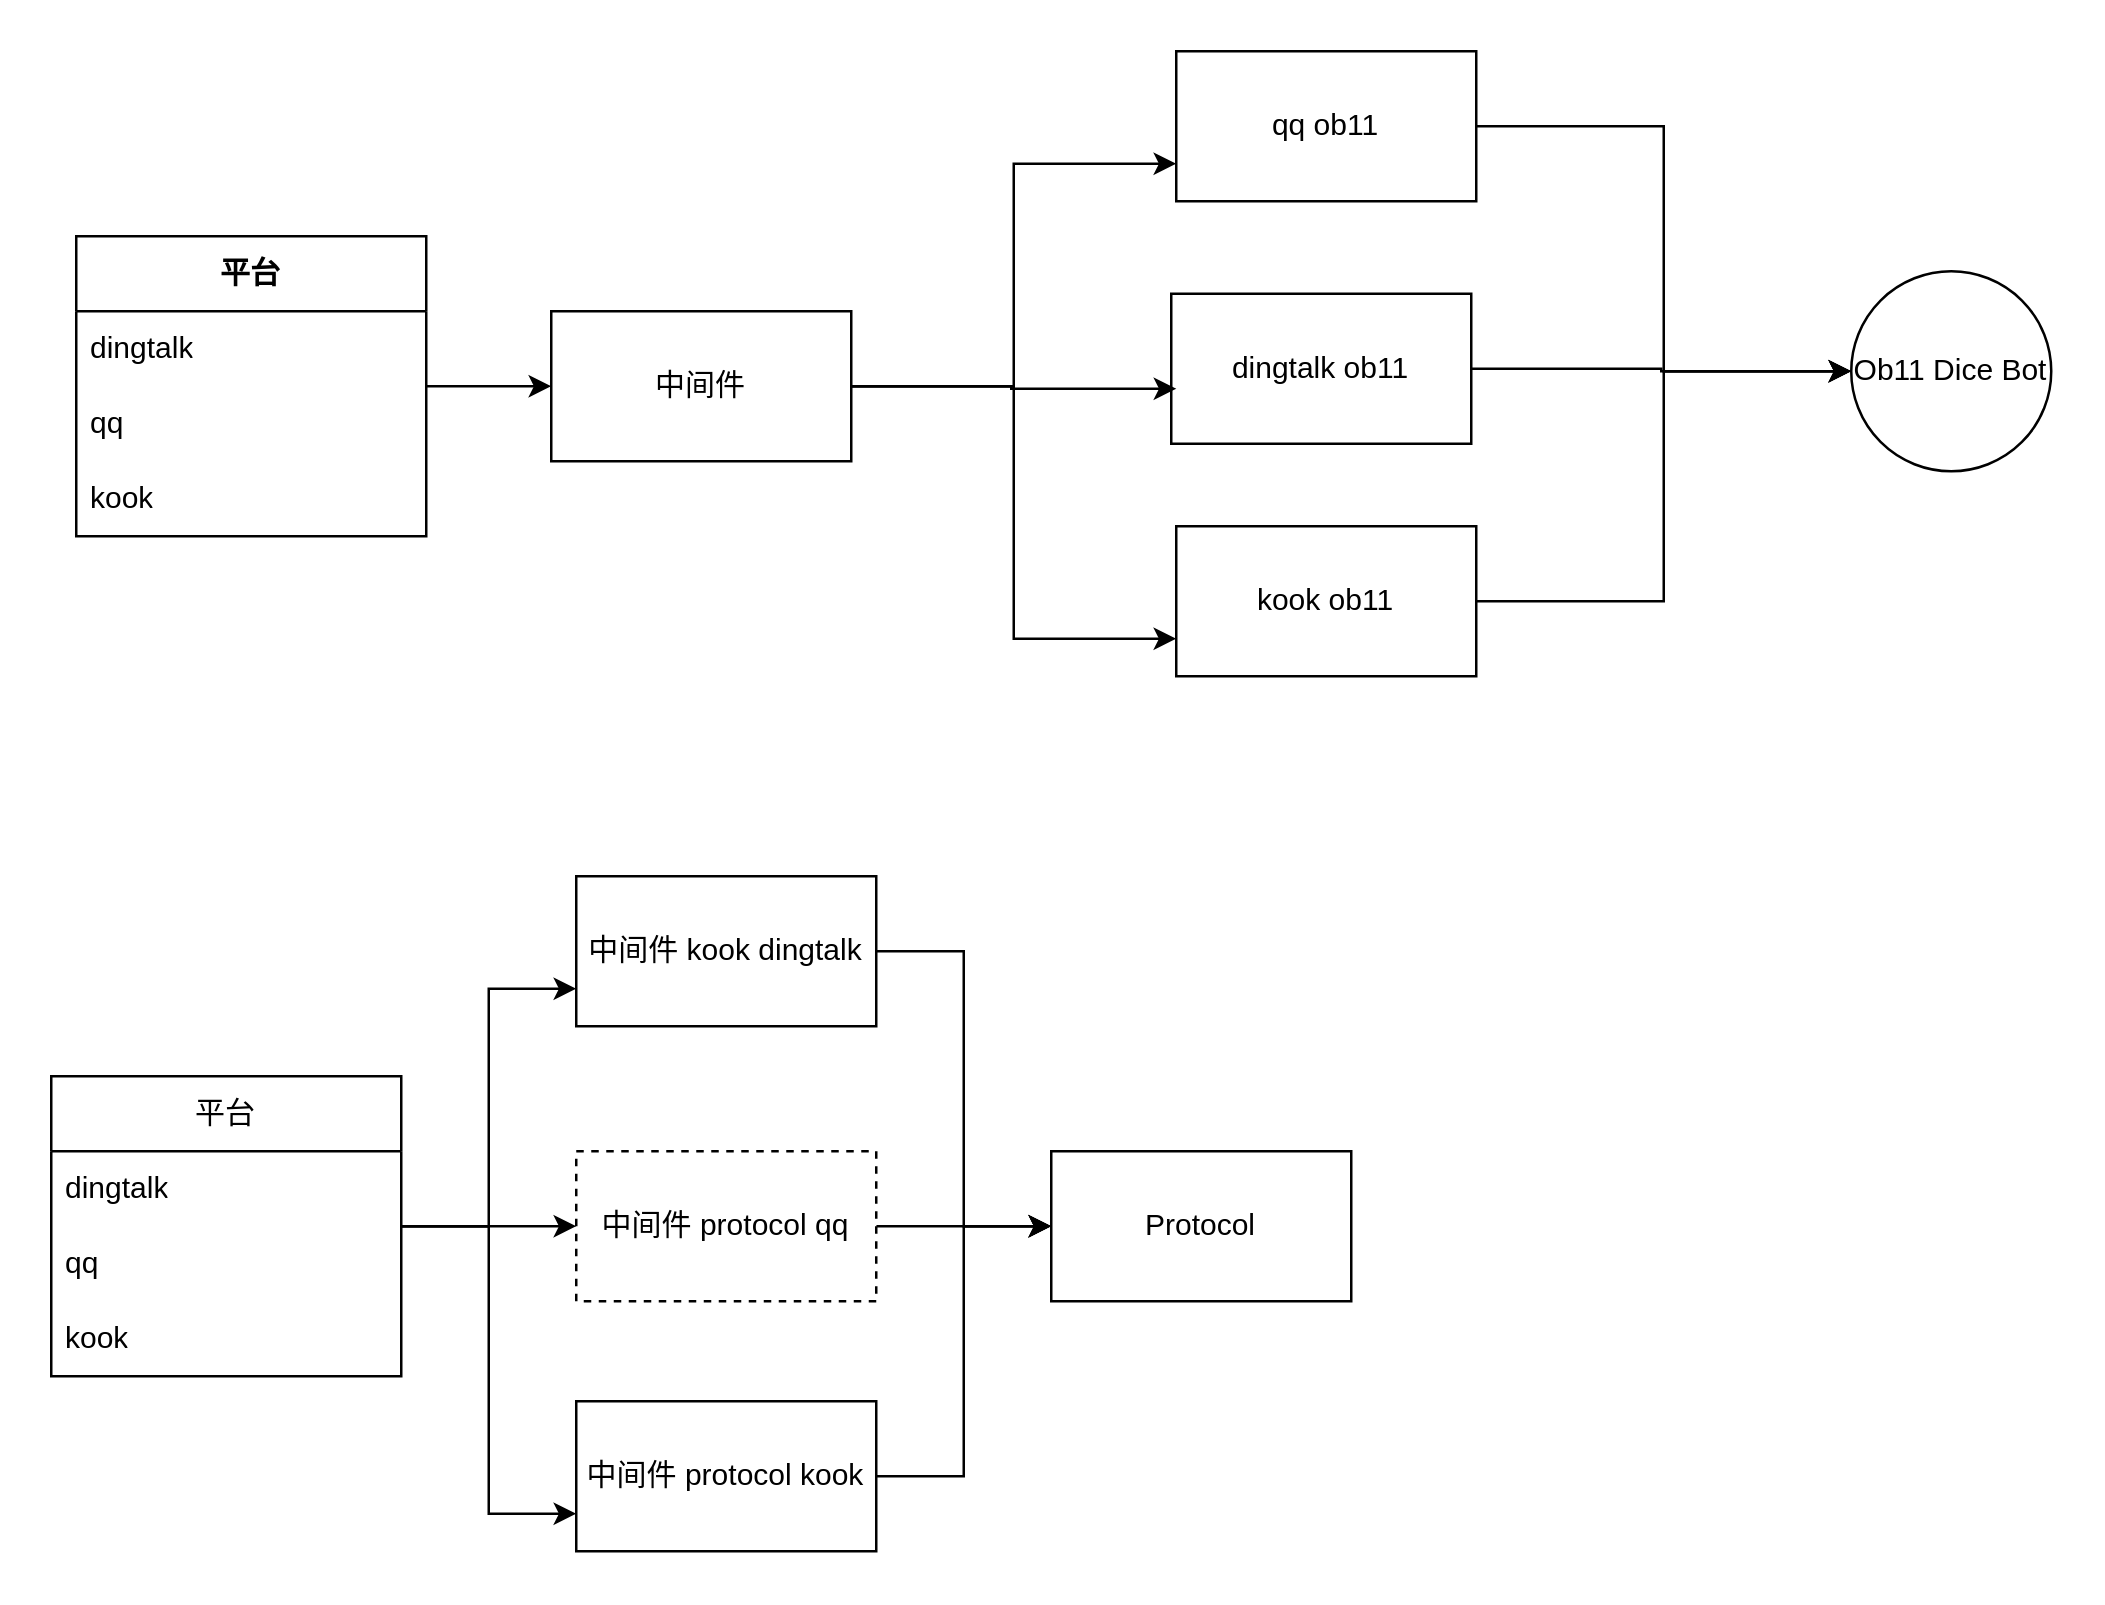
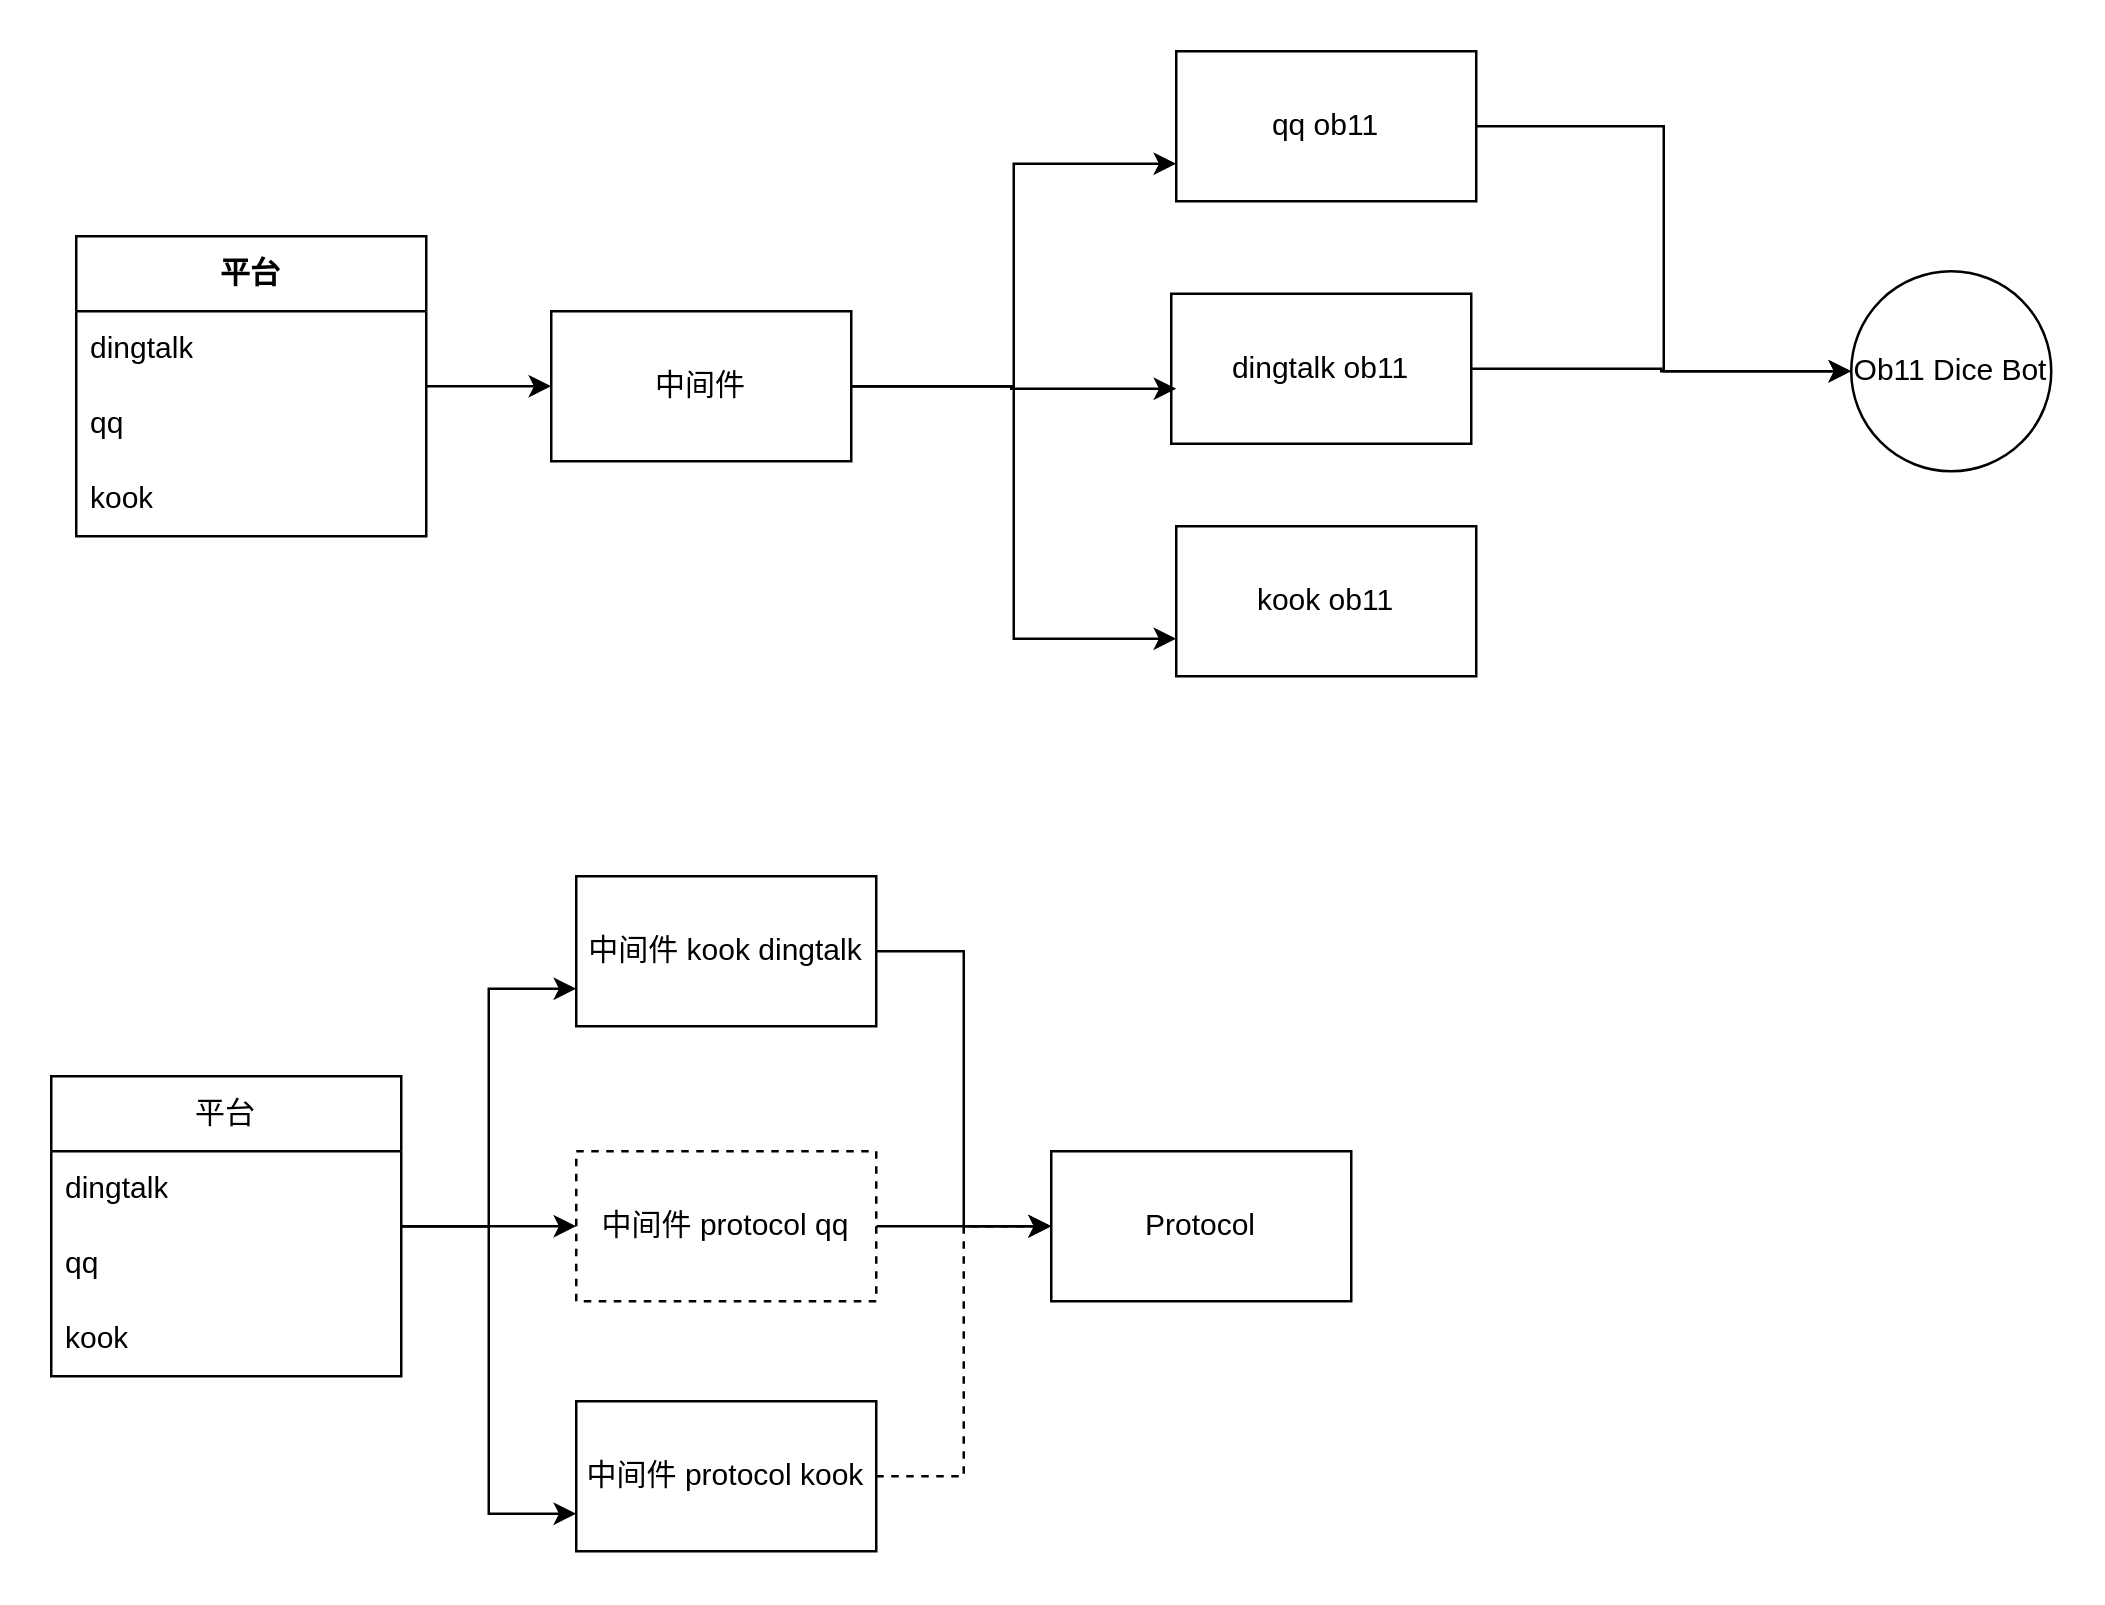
- <mxCell id="14" style="edgeStyle=orthogonalEdgeStyle;rounded=0;orthogonalLoop=1;jettySize=auto;html=1;entryX=0;entryY=0.5;entryDx=0;entryDy=0;" edge="1" parent="1" source="15" target="17"><mxGeometry relative="1" as="geometry" /></mxCell>
- <mxCell id="29" style="edgeStyle=orthogonalEdgeStyle;rounded=0;orthogonalLoop=1;jettySize=auto;html=1;entryX=0;entryY=0.5;entryDx=0;entryDy=0;" edge="1" parent="1" source="30" target="31"><mxGeometry relative="1" as="geometry" /></mxCell>
+ <mxCell id="29" style="edgeStyle=orthogonalEdgeStyle;rounded=0;orthogonalLoop=1;jettySize=auto;html=1;entryX=0;entryY=0.5;entryDx=0;entryDy=0;dashed=1;" edge="1" parent="1" source="30" target="31"><mxGeometry relative="1" as="geometry" /></mxCell>
